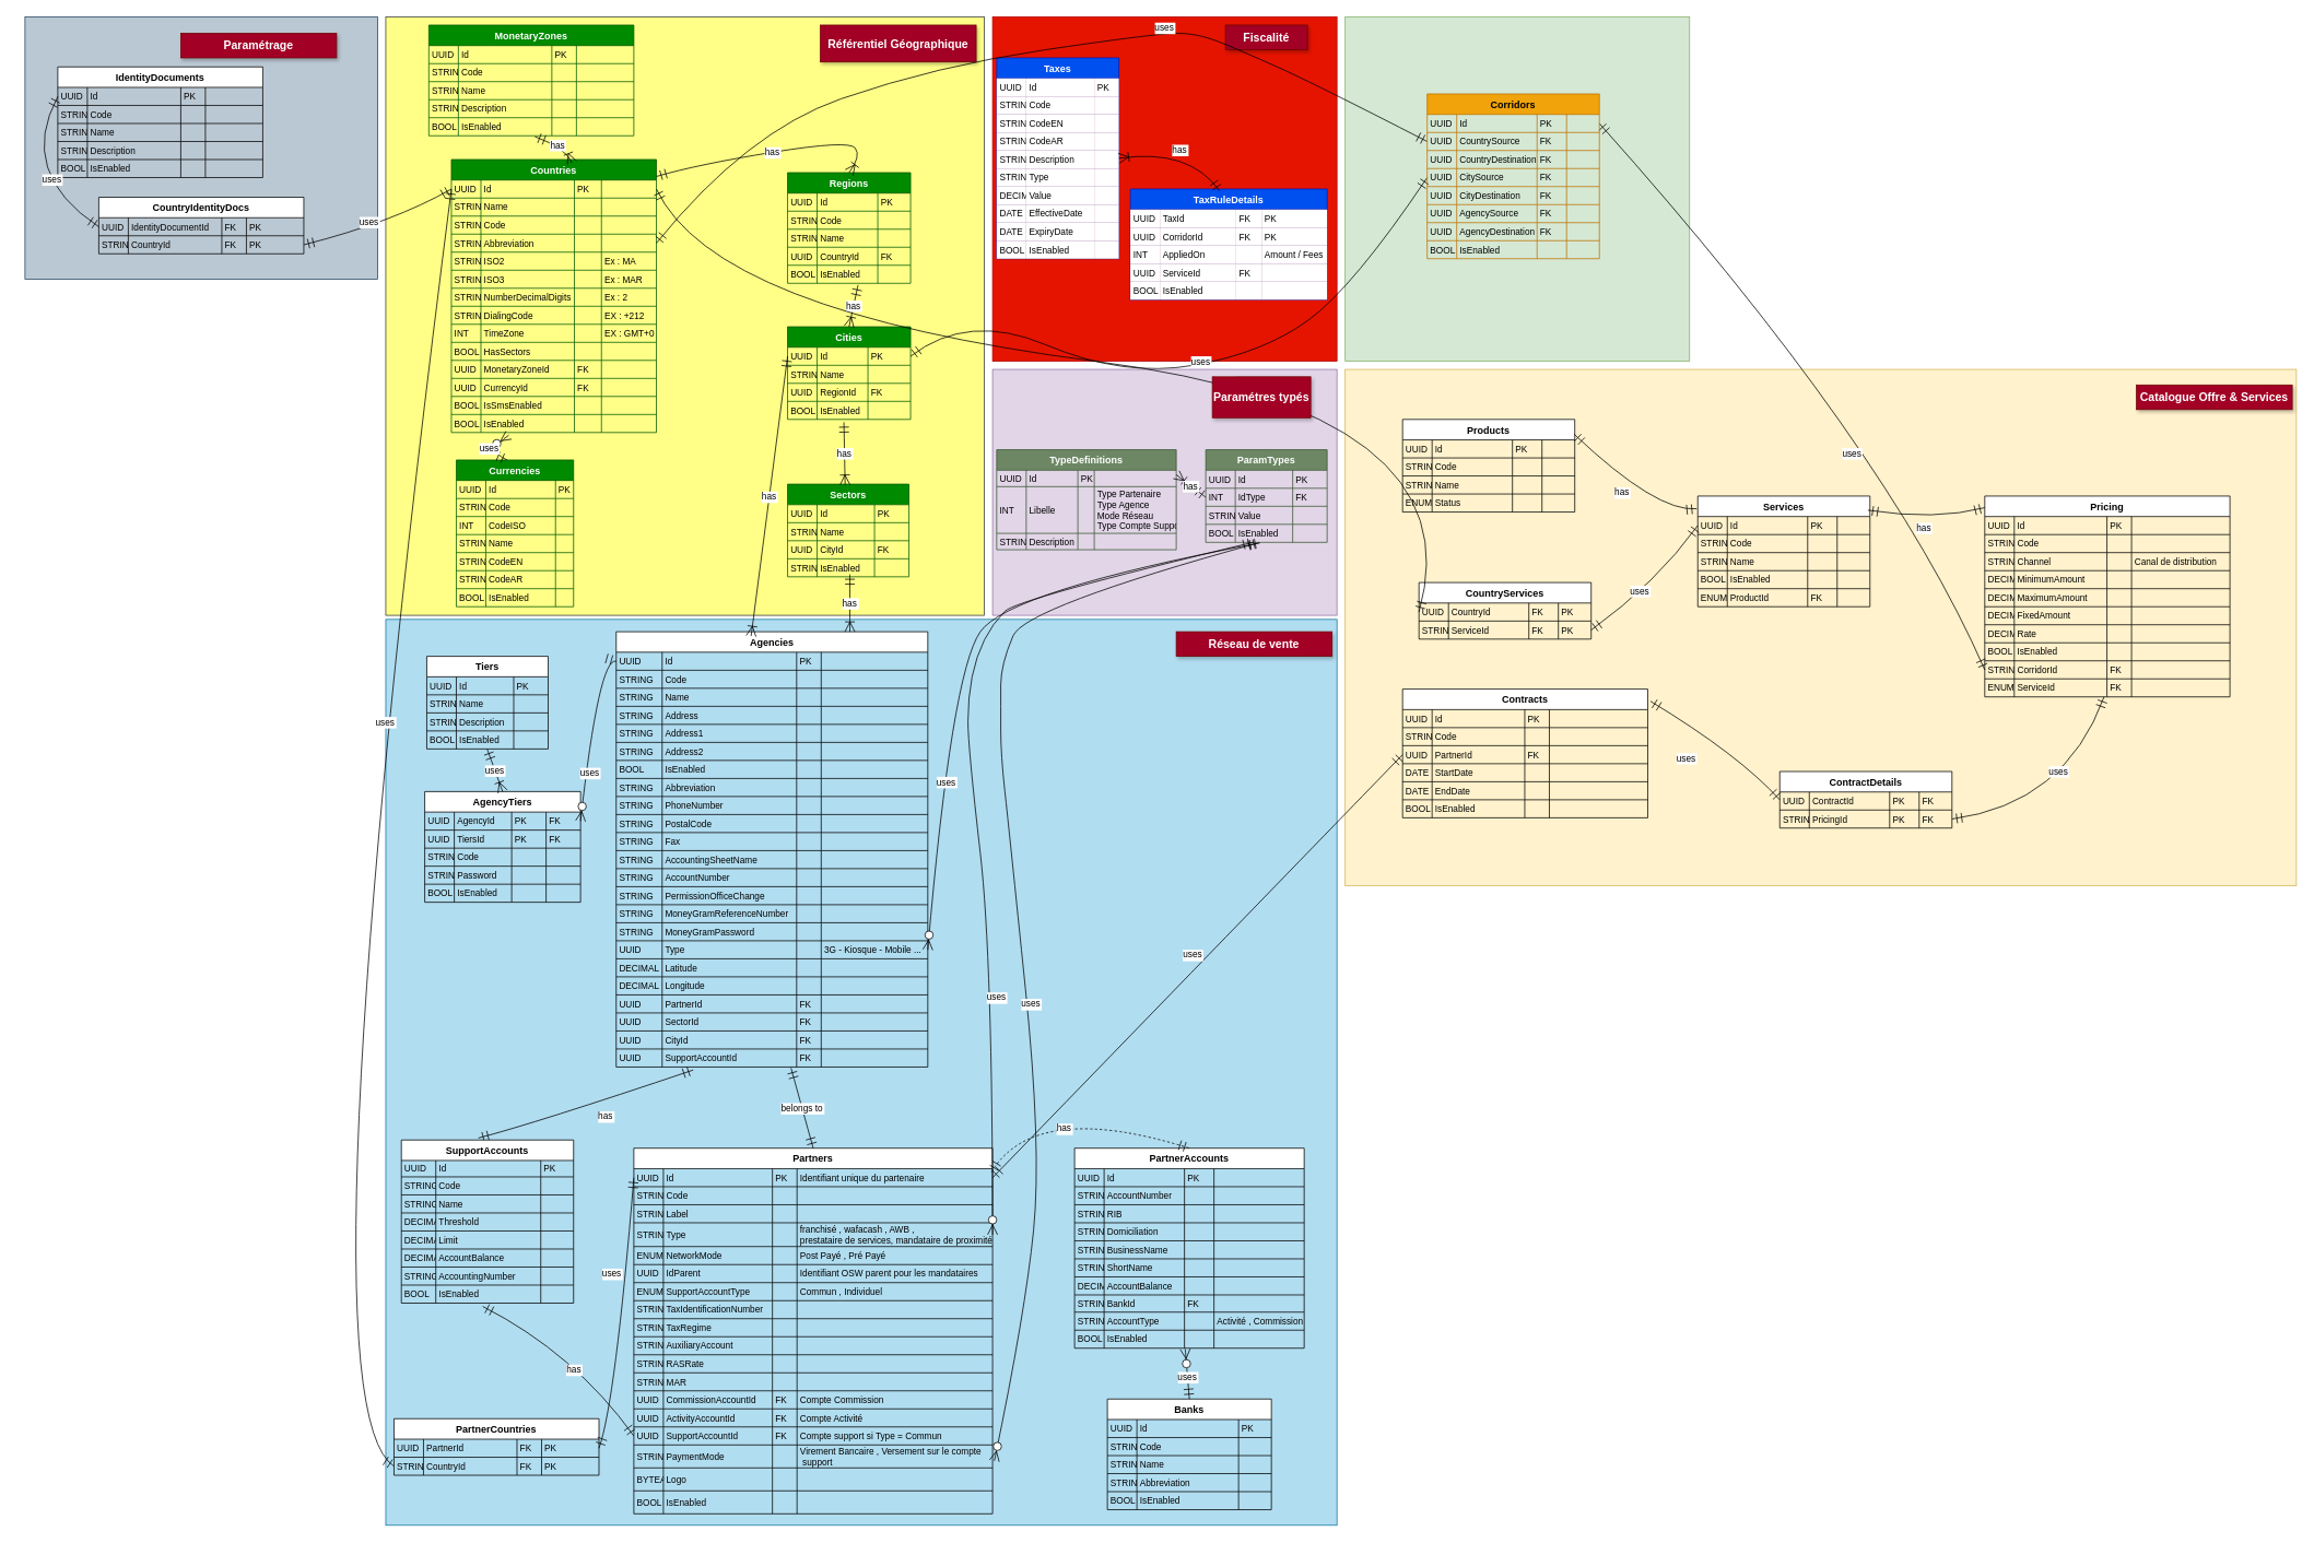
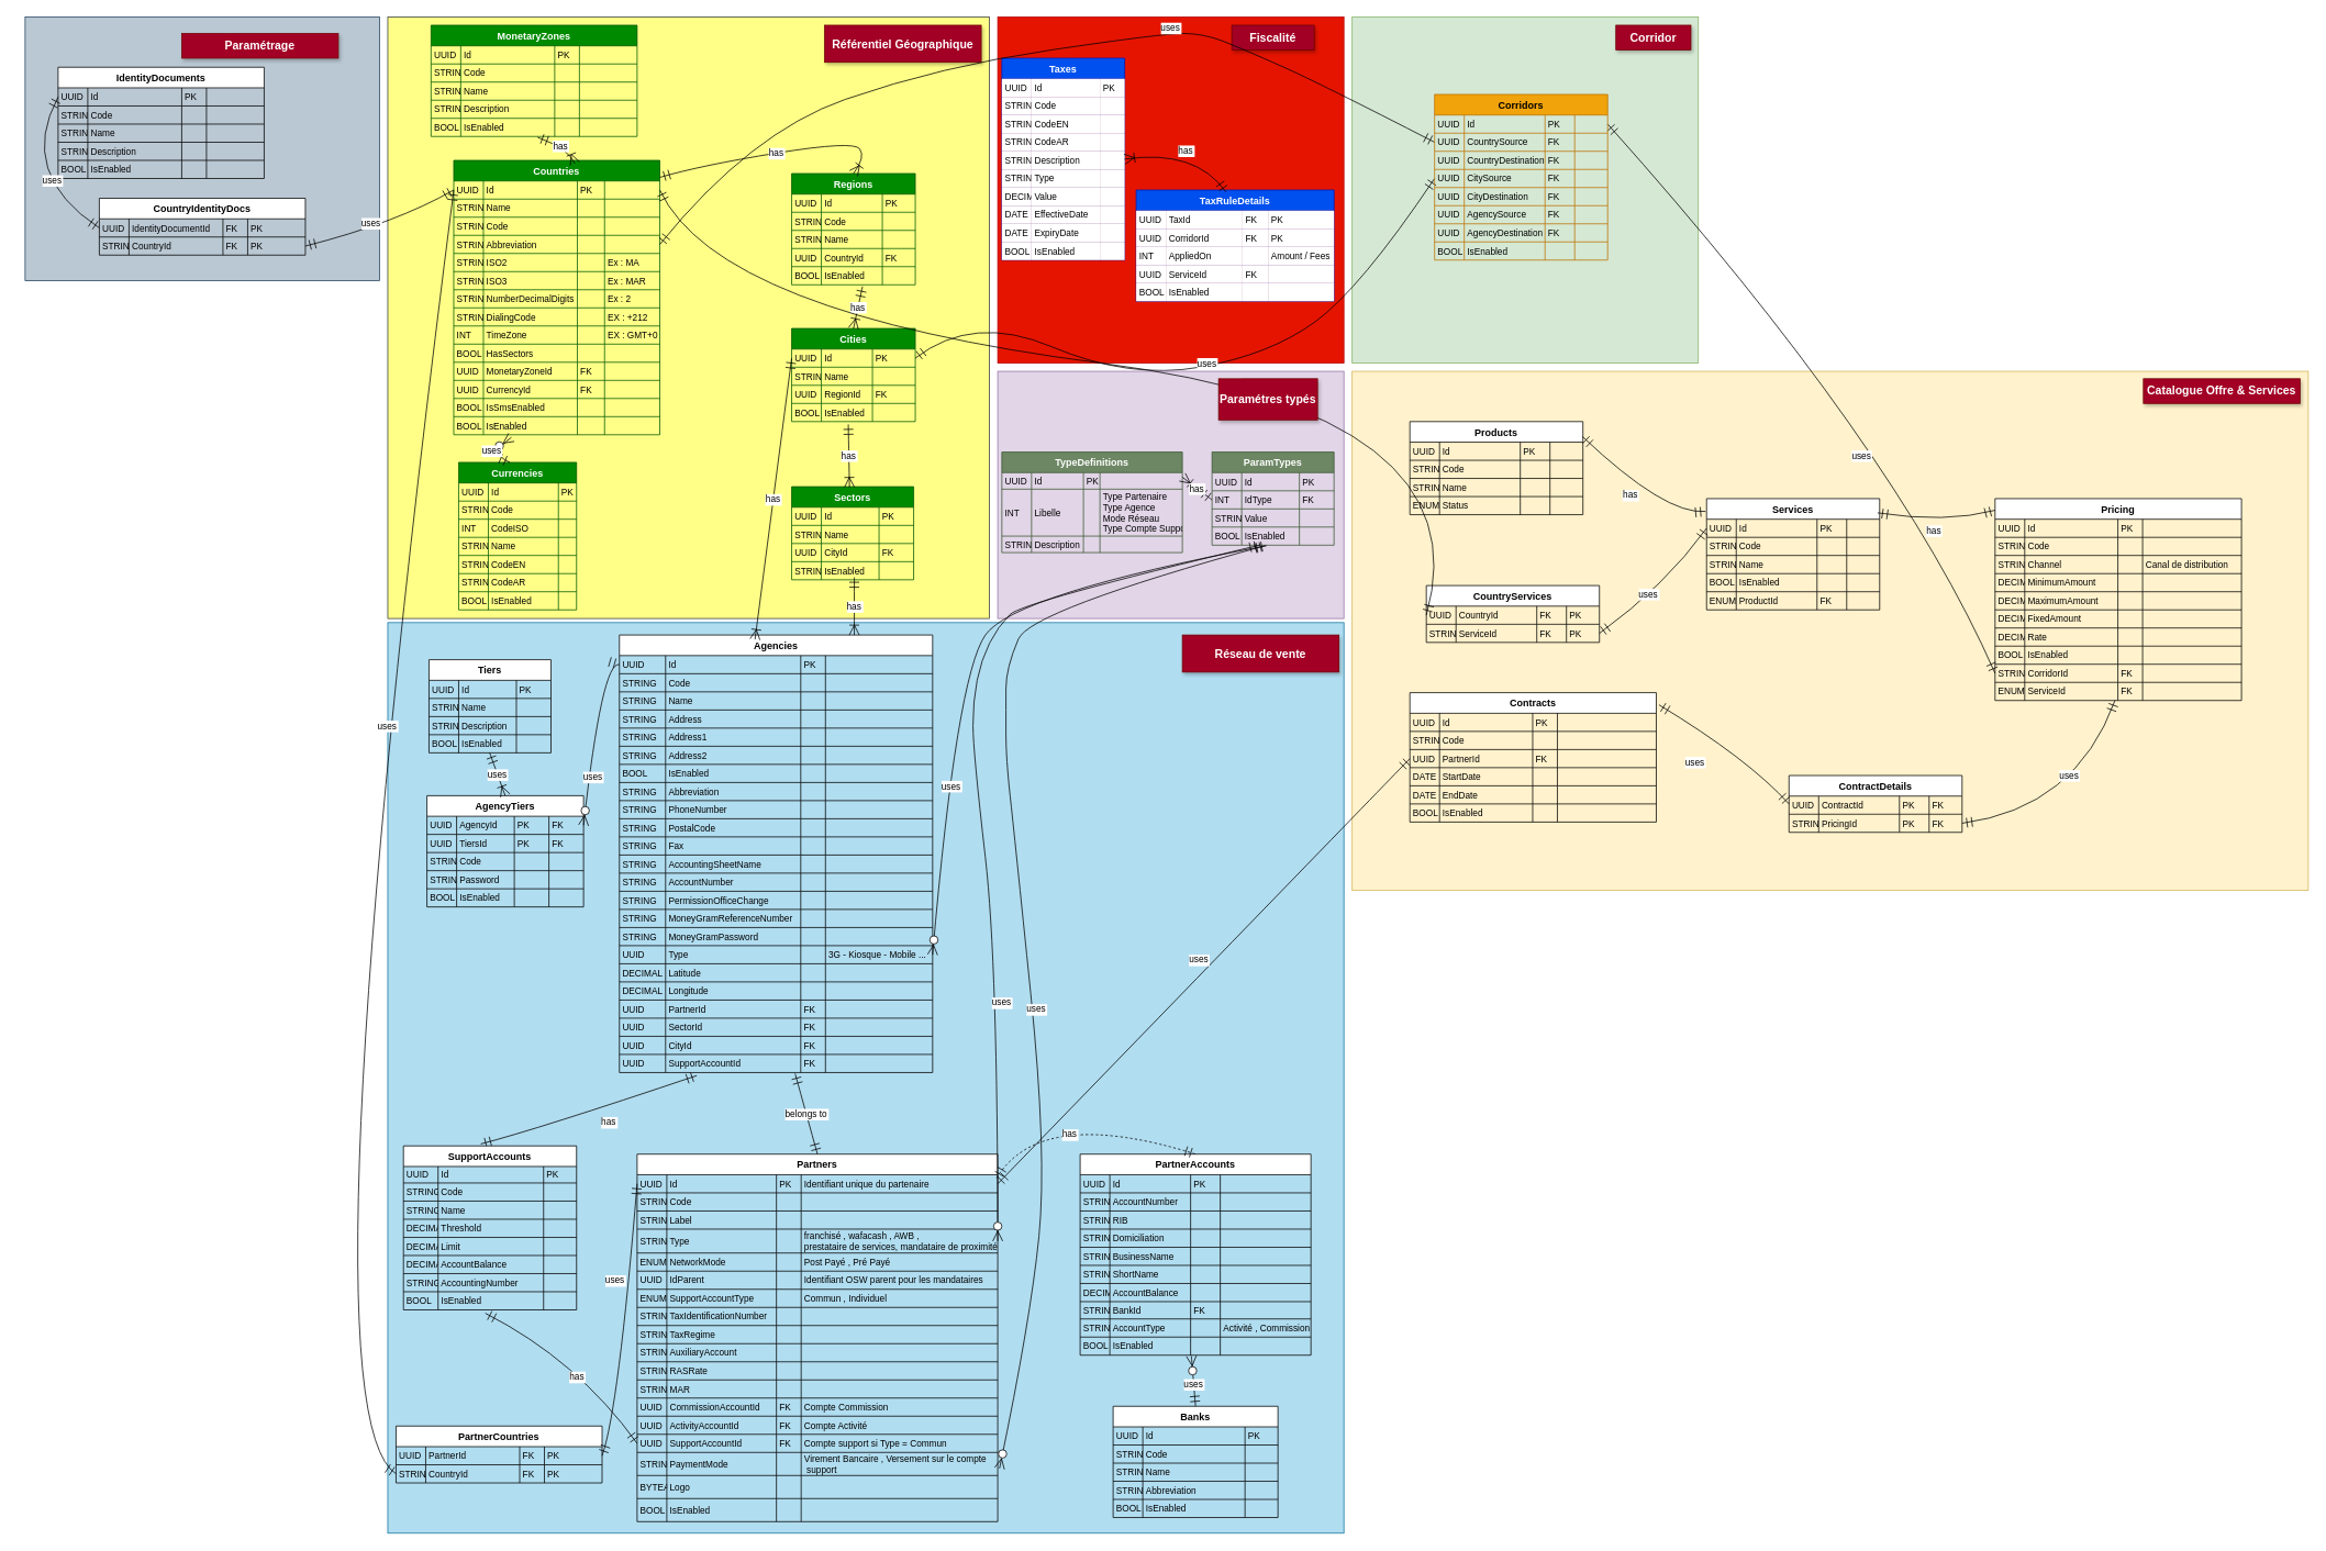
+ <mxCell id="757" value="&lt;b&gt;&lt;font style=&quot;font-size: 14px;&quot;&gt;Corridor&lt;/font&gt;&lt;/b&gt;" style="text;html=1;align=center;verticalAlign=middle;whiteSpace=wrap;rounded=0;fillColor=#a20025;strokeColor=#6F0000;fontColor=#ffffff;gradientColor=none;shadow=1;glass=0;" parent="1" vertex="1"><mxGeometry x="1960" y="30" width="91" height="30" as="geometry" /></mxCell>
- <mxCell id="623" value="&lt;b&gt;&lt;font style=&quot;font-size: 14px;&quot;&gt;Catalogue Offre &amp;amp; Services&lt;/font&gt;&lt;/b&gt;" style="text;html=1;align=center;verticalAlign=middle;whiteSpace=wrap;rounded=0;fillColor=#a20025;strokeColor=#6F0000;fontColor=#ffffff;shadow=1;" parent="1" vertex="1"><mxGeometry x="2605" y="469" width="190" height="30" as="geometry" /></mxCell>
+ <mxCell id="623" value="&lt;b&gt;&lt;font style=&quot;font-size: 14px;&quot;&gt;Catalogue Offre &amp;amp; Services&lt;/font&gt;&lt;/b&gt;" style="text;html=1;align=center;verticalAlign=middle;whiteSpace=wrap;rounded=0;fillColor=#a20025;strokeColor=#6F0000;fontColor=#ffffff;shadow=1;" parent="1" vertex="1"><mxGeometry x="2600" y="459" width="190" height="30" as="geometry" /></mxCell>
- <mxCell id="435" value="&lt;b&gt;&lt;font style=&quot;font-size: 14px;&quot;&gt;Réseau de vente&lt;/font&gt;&lt;/b&gt;" style="text;html=1;align=center;verticalAlign=middle;whiteSpace=wrap;rounded=0;fillColor=#a20025;strokeColor=#6F0000;fontColor=#ffffff;shadow=1;" parent="1" vertex="1"><mxGeometry x="1434" y="770" width="190" height="30" as="geometry" /></mxCell>
+ <mxCell id="435" value="&lt;b&gt;&lt;font style=&quot;font-size: 14px;&quot;&gt;Réseau de vente&lt;/font&gt;&lt;/b&gt;" style="text;html=1;align=center;verticalAlign=middle;whiteSpace=wrap;rounded=0;fillColor=#a20025;strokeColor=#6F0000;fontColor=#ffffff;shadow=1;" parent="1" vertex="1"><mxGeometry x="1434" y="770" width="190" height="45" as="geometry" /></mxCell>
